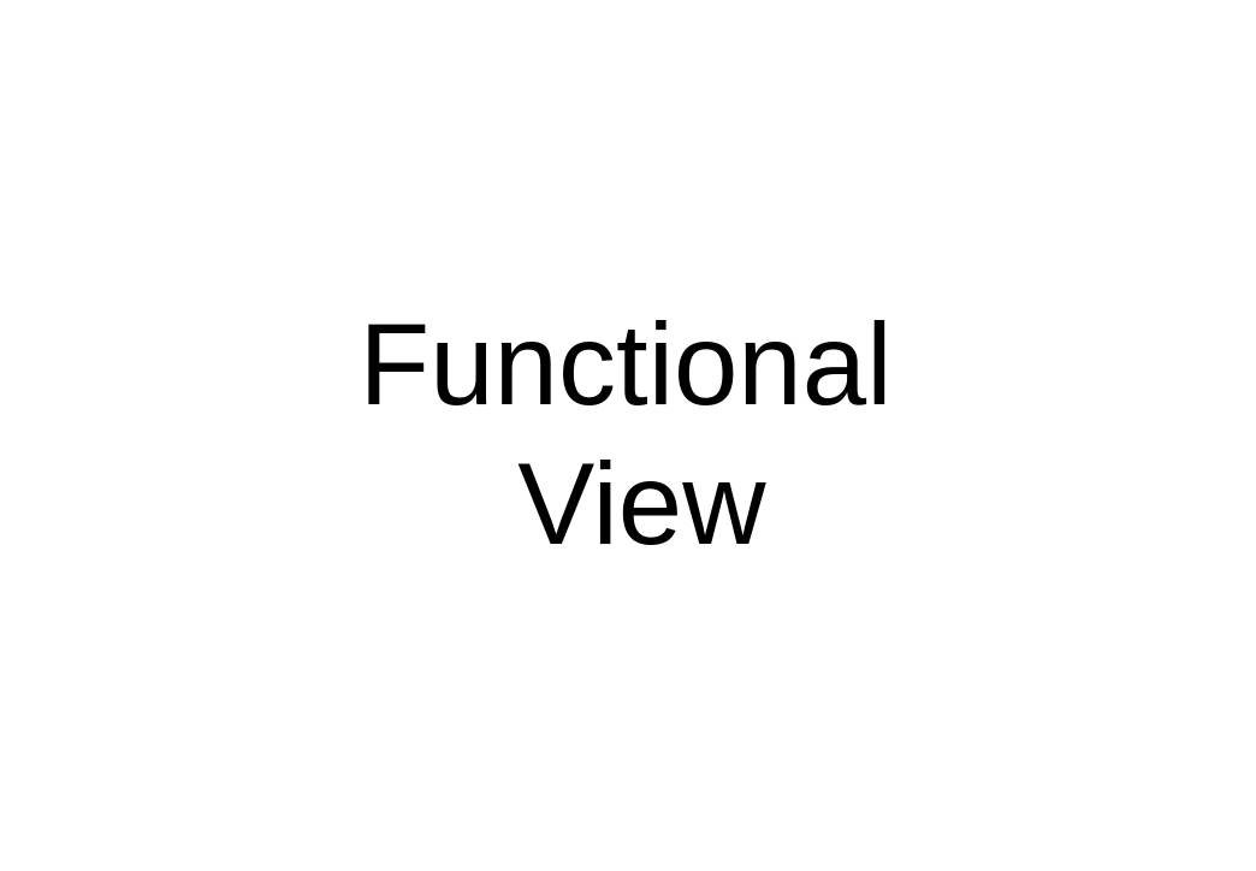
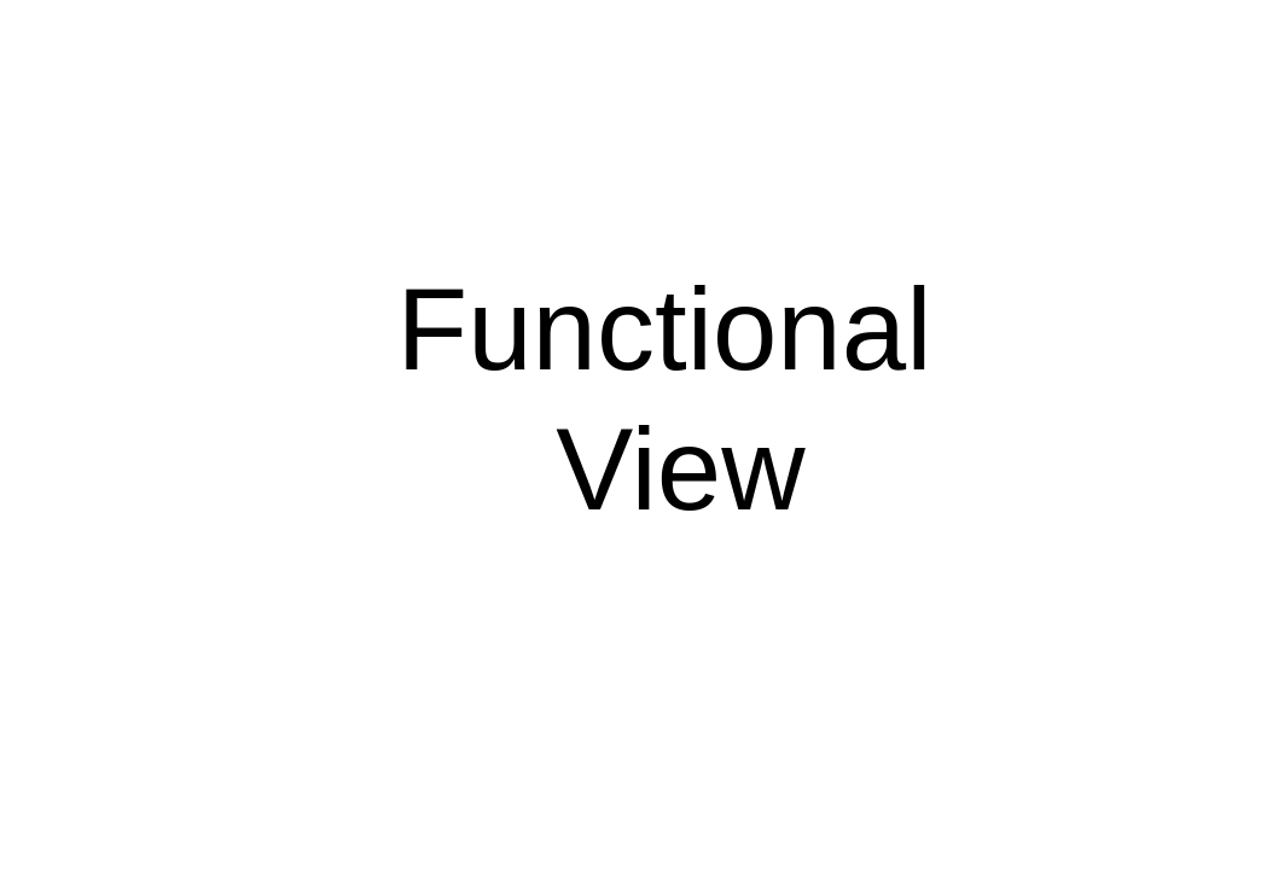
- <mxCell id="2" value="Functional&lt;br&gt;&amp;nbsp;View" style="text;html=1;strokeColor=none;fillColor=none;align=center;verticalAlign=middle;whiteSpace=wrap;rounded=0;fontSize=48;opacity=30;" vertex="1" parent="1"><mxGeometry x="20" y="20" width="480" height="320" as="geometry" /></mxCell>
+ <mxCell id="2" value="Functional&lt;br&gt;&amp;nbsp;View" style="text;html=1;strokeColor=none;fillColor=none;align=center;verticalAlign=middle;whiteSpace=wrap;rounded=0;fontSize=48;opacity=30;" vertex="1" parent="1"><mxGeometry x="35" y="5" width="480" height="320" as="geometry" /></mxCell>
